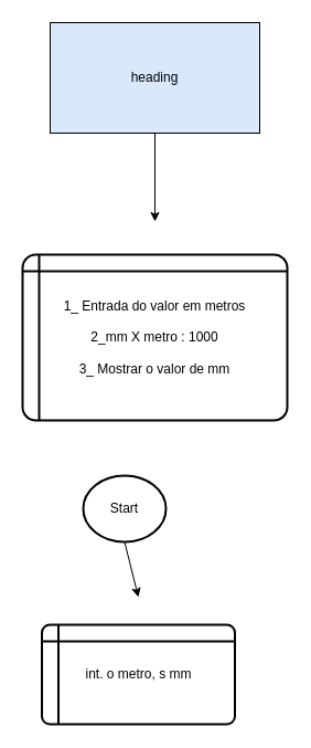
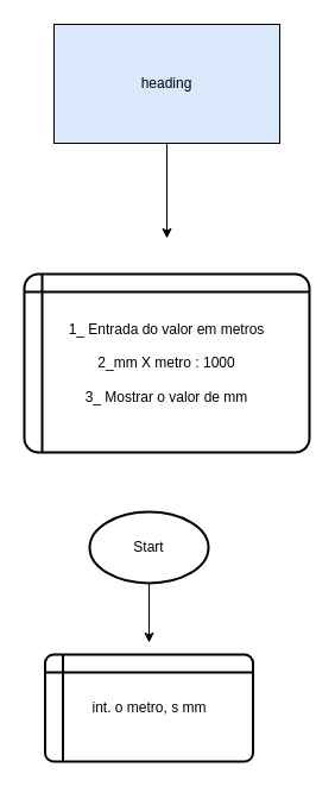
- <mxCell id="5" value="Start" style="strokeWidth=2;html=1;shape=mxgraph.flowchart.start_1;whiteSpace=wrap;" vertex="1" parent="1"><mxGeometry x="75" y="430" width="75" height="60" as="geometry" /></mxCell>
+ <mxCell id="5" value="Start" style="strokeWidth=2;html=1;shape=mxgraph.flowchart.start_1;whiteSpace=wrap;" vertex="1" parent="1"><mxGeometry x="75" y="430" width="100" height="60" as="geometry" /></mxCell>
- <mxCell id="8" value="int. o metro, s mm" style="shape=internalStorage;whiteSpace=wrap;html=1;dx=15;dy=15;rounded=1;arcSize=8;strokeWidth=2;" vertex="1" parent="1"><mxGeometry x="37.5" y="565" width="175" height="90" as="geometry" /></mxCell>
+ <mxCell id="8" value="int. o metro, s mm" style="shape=internalStorage;whiteSpace=wrap;html=1;dx=15;dy=15;rounded=1;arcSize=8;strokeWidth=2;" vertex="1" parent="1"><mxGeometry x="37.5" y="550" width="175" height="90" as="geometry" /></mxCell>
